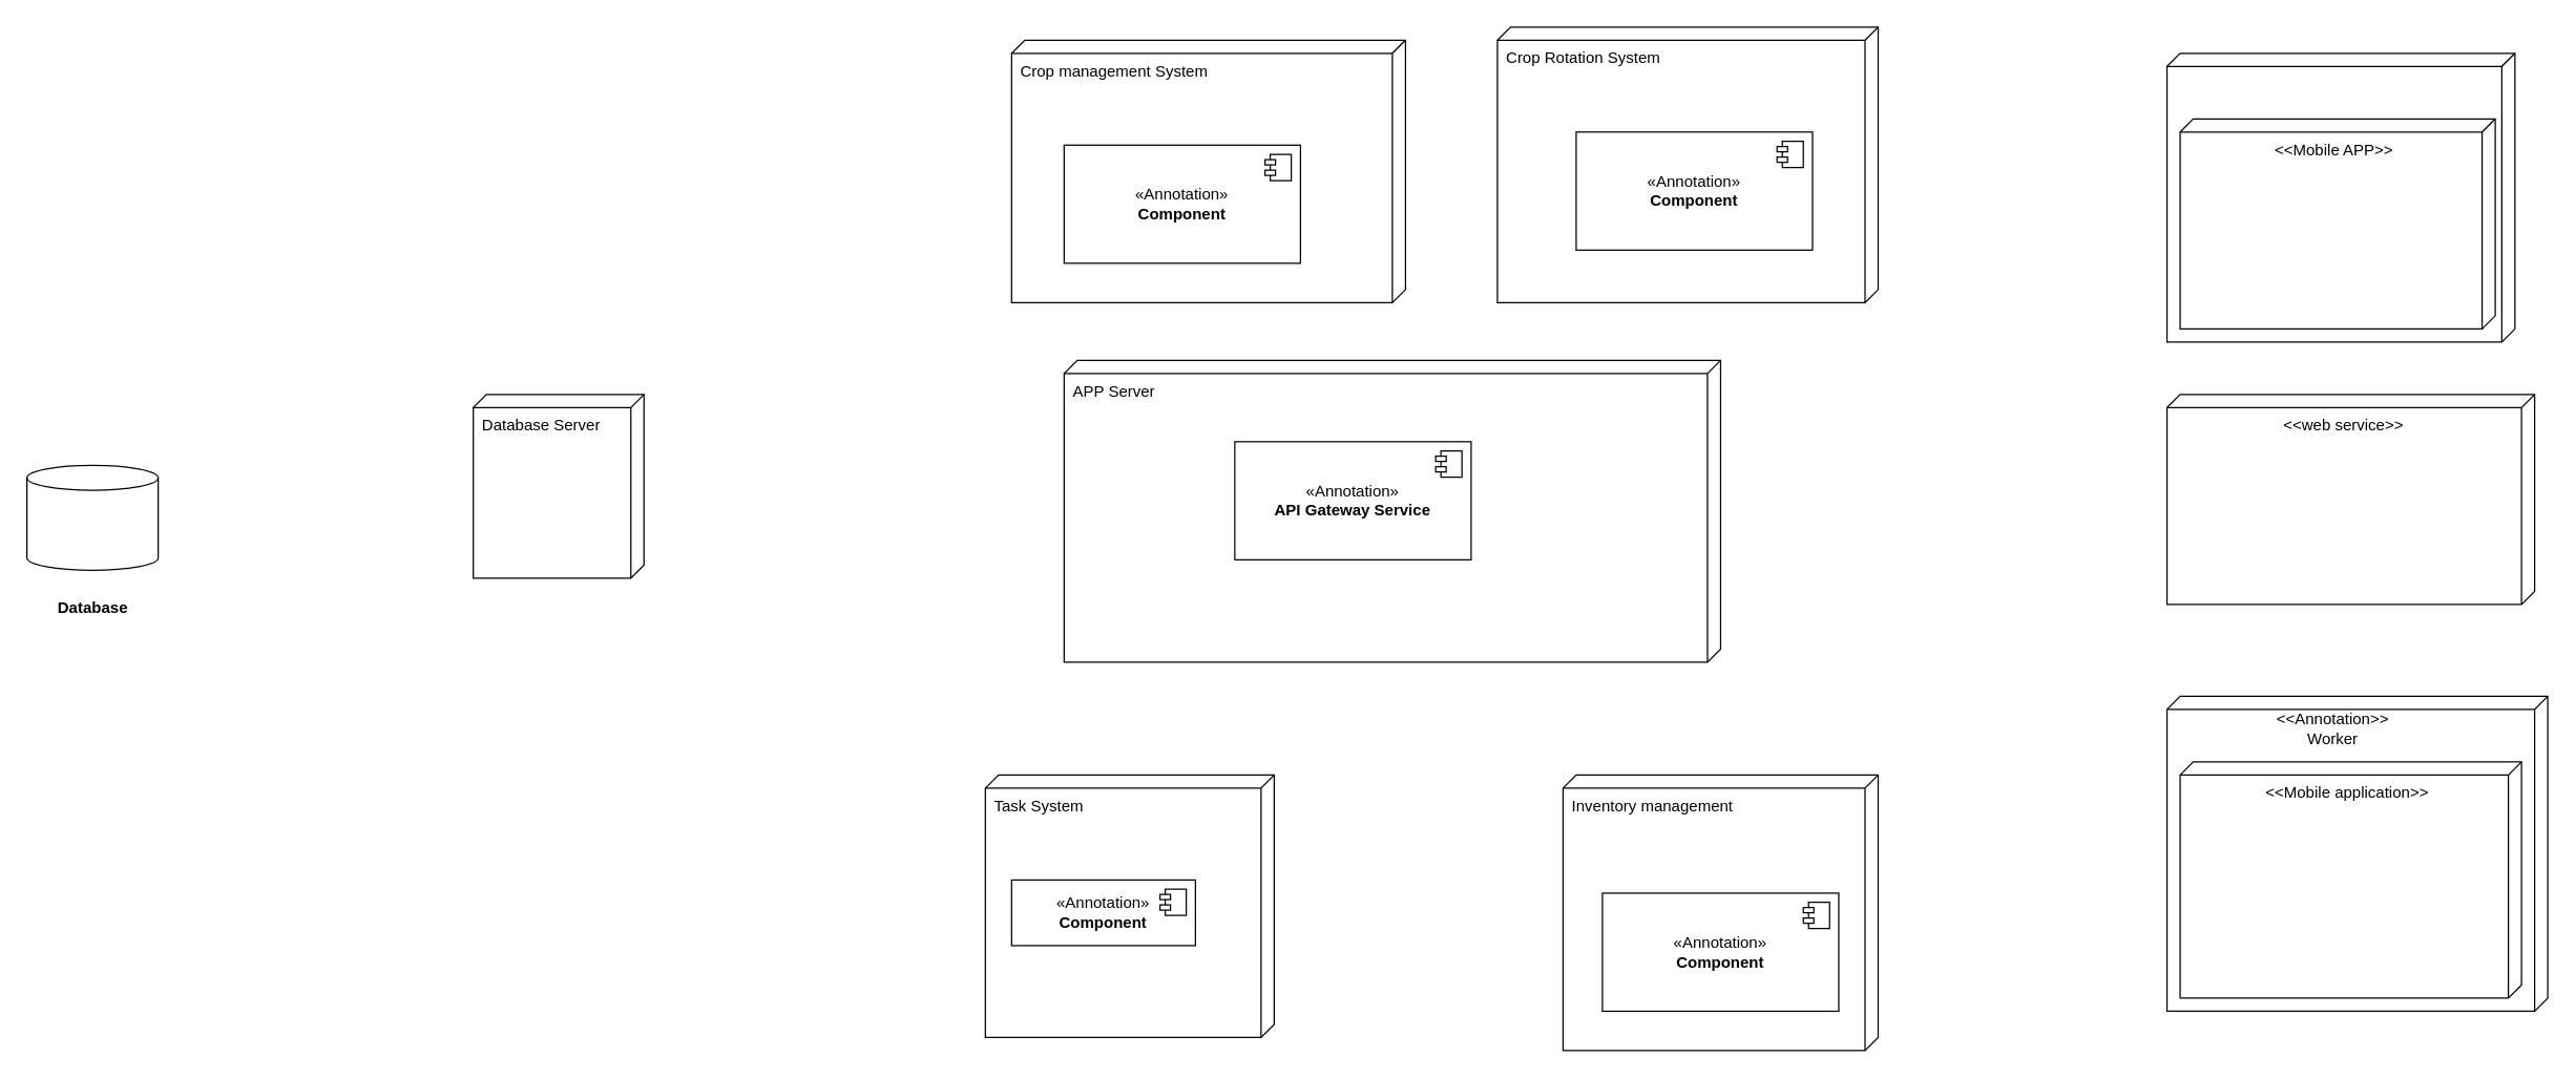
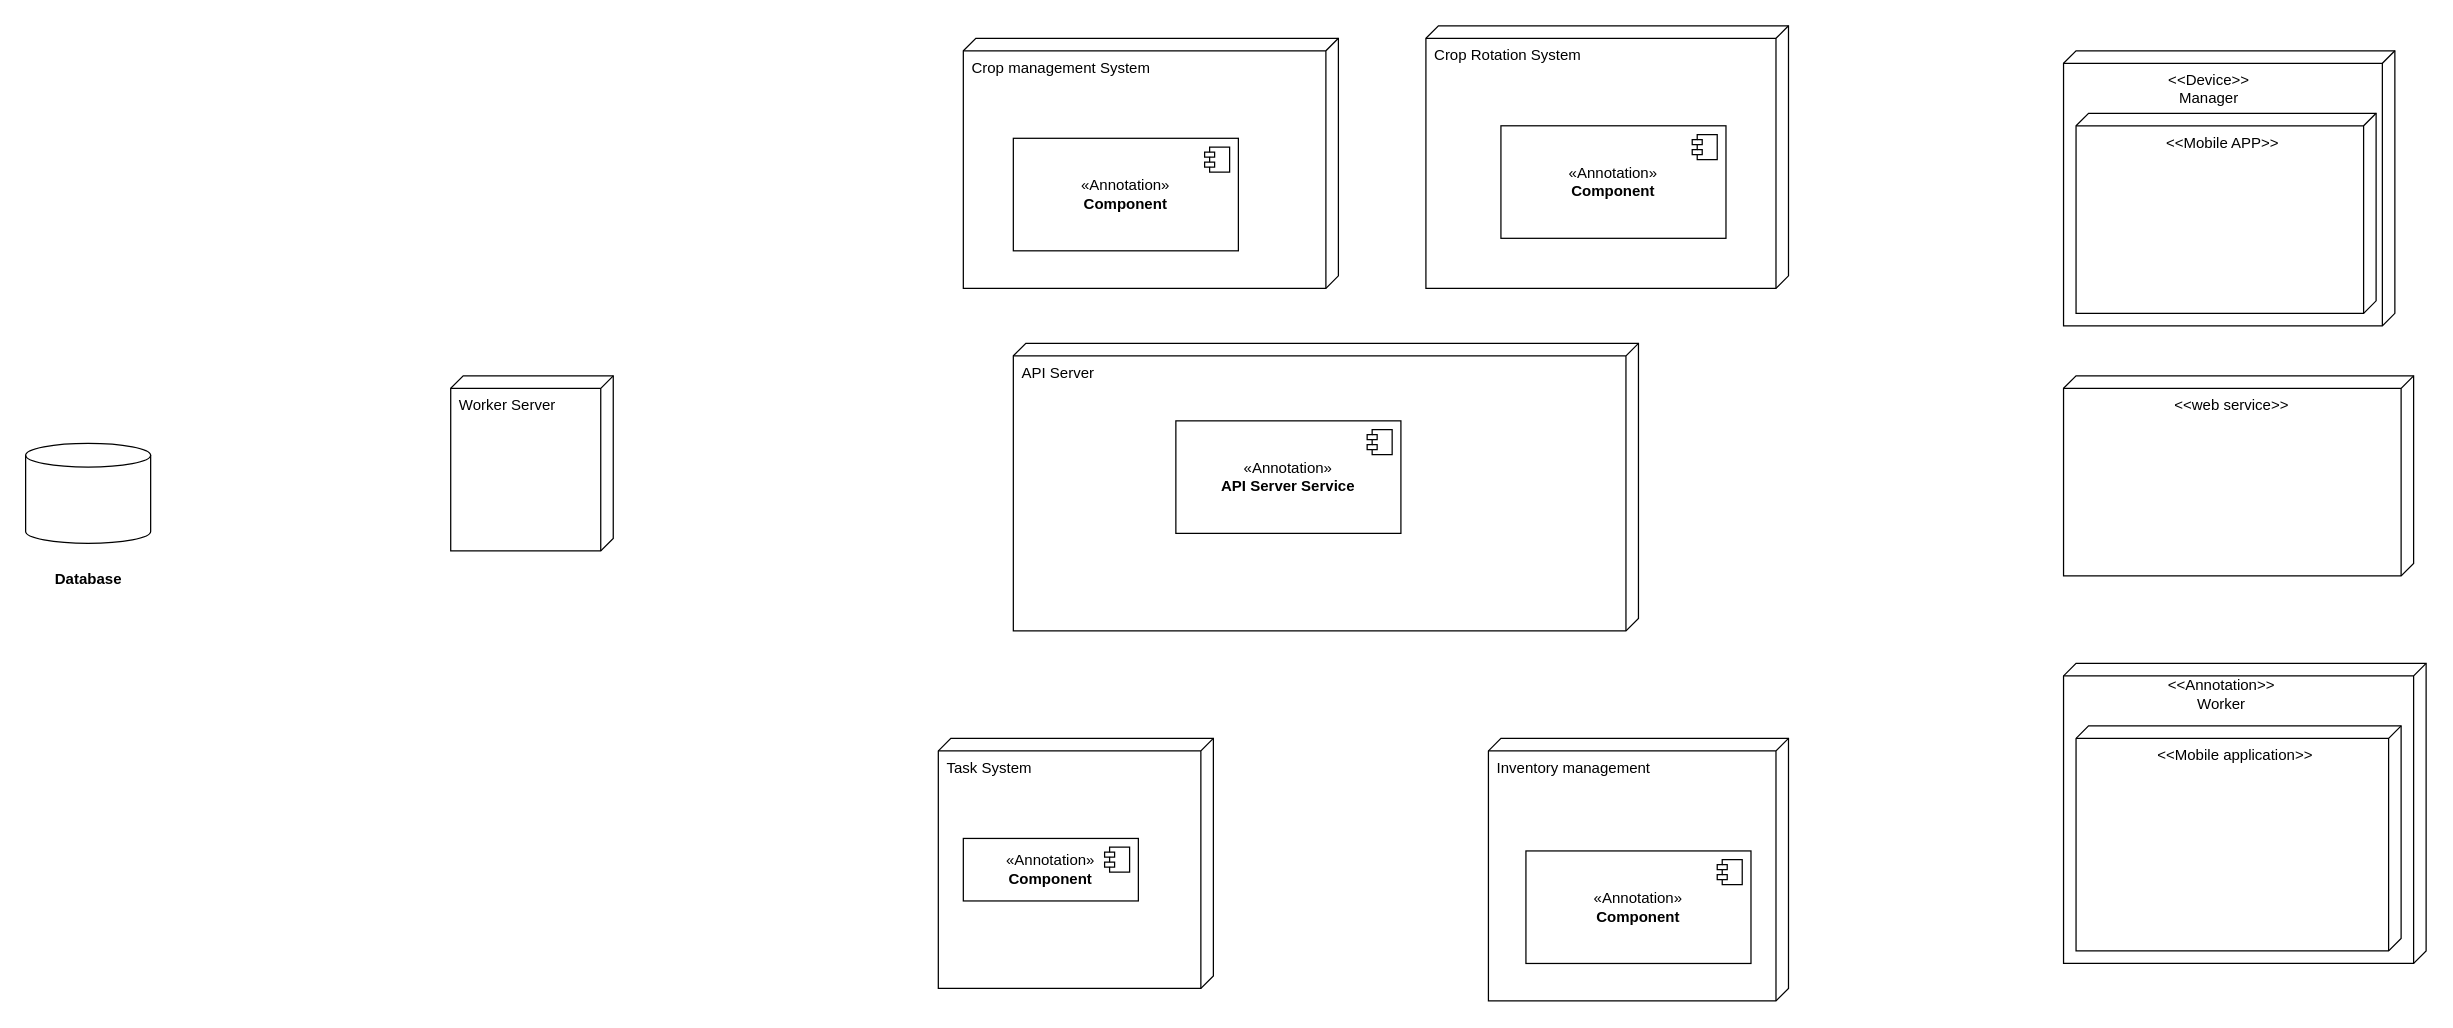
+ <mxCell id="9" value="&amp;lt;&amp;lt;Device&amp;gt;&amp;gt;&lt;div&gt;Manager&lt;/div&gt;" style="text;html=1;align=center;" vertex="1" parent="7"><mxGeometry x="16" y="10" width="200" height="25" as="geometry" /></mxCell>
- <mxCell id="12" value="APP Server" style="verticalAlign=top;align=left;shape=cube;size=10;direction=south;fontStyle=0;html=1;boundedLbl=1;spacingLeft=5;whiteSpace=wrap;" vertex="1" parent="1"><mxGeometry x="810" y="274" width="500" height="230" as="geometry" /></mxCell>
+ <mxCell id="12" value="API Server" style="verticalAlign=top;align=left;shape=cube;size=10;direction=south;fontStyle=0;html=1;boundedLbl=1;spacingLeft=5;whiteSpace=wrap;" vertex="1" parent="1"><mxGeometry x="810" y="274" width="500" height="230" as="geometry" /></mxCell>
- <mxCell id="25" value="Database Server" style="verticalAlign=top;align=left;shape=cube;size=10;direction=south;fontStyle=0;html=1;boundedLbl=1;spacingLeft=5;whiteSpace=wrap;" vertex="1" parent="1"><mxGeometry x="360" y="300" width="130" height="140" as="geometry" /></mxCell>
+ <mxCell id="25" value="Worker Server" style="verticalAlign=top;align=left;shape=cube;size=10;direction=south;fontStyle=0;html=1;boundedLbl=1;spacingLeft=5;whiteSpace=wrap;" vertex="1" parent="1"><mxGeometry x="360" y="300" width="130" height="140" as="geometry" /></mxCell>
- <mxCell id="26" value="«Annotation»&lt;br&gt;&lt;b&gt;API Gateway Service&lt;/b&gt;" style="html=1;dropTarget=0;whiteSpace=wrap;" vertex="1" parent="1"><mxGeometry x="940" y="336" width="180" height="90" as="geometry" /></mxCell>
+ <mxCell id="26" value="«Annotation»&lt;br&gt;&lt;b&gt;API Server Service&lt;/b&gt;" style="html=1;dropTarget=0;whiteSpace=wrap;" vertex="1" parent="1"><mxGeometry x="940" y="336" width="180" height="90" as="geometry" /></mxCell>
